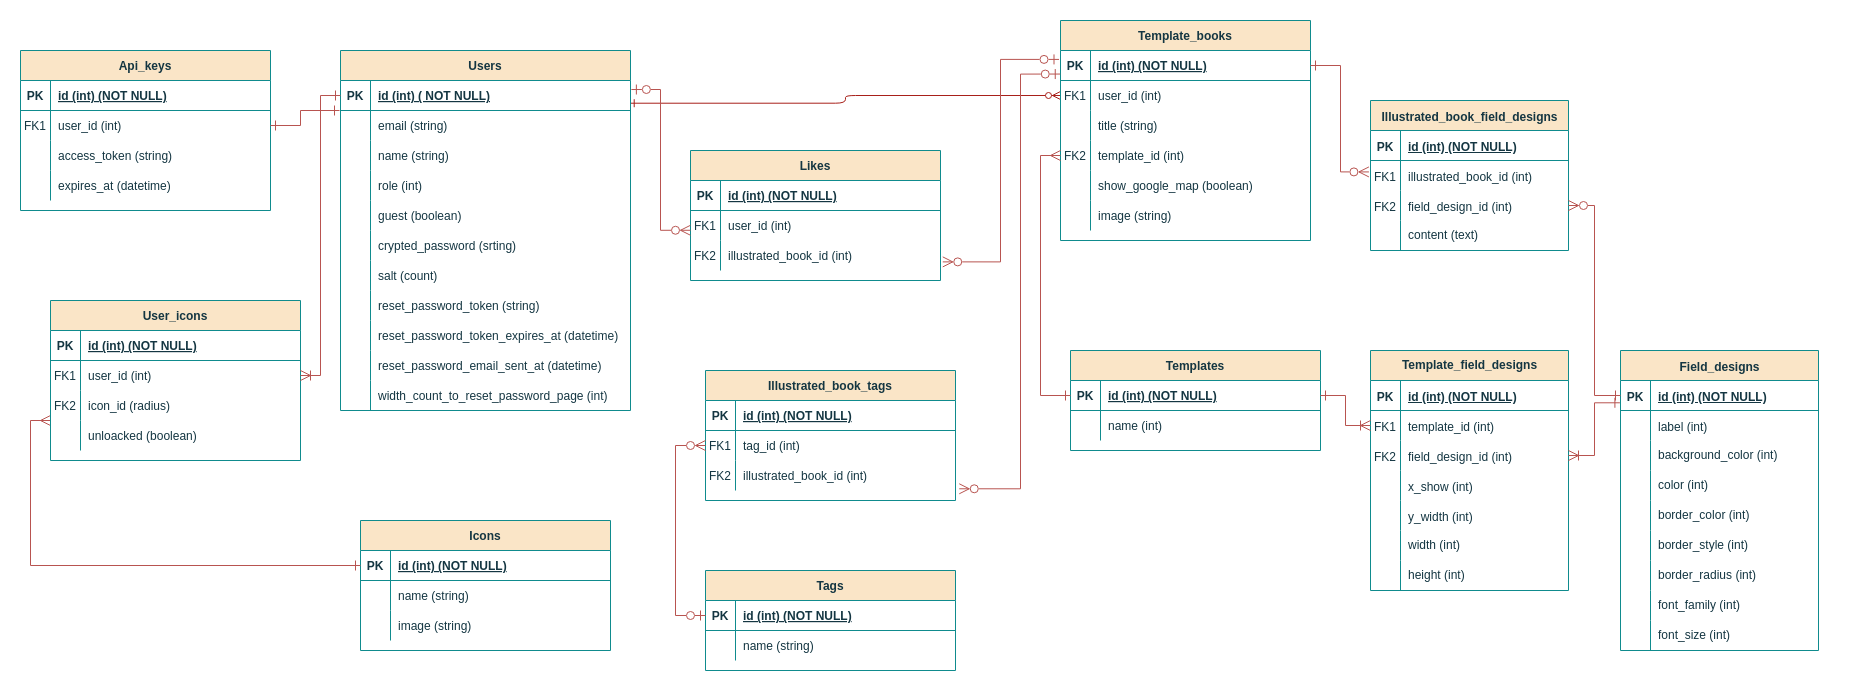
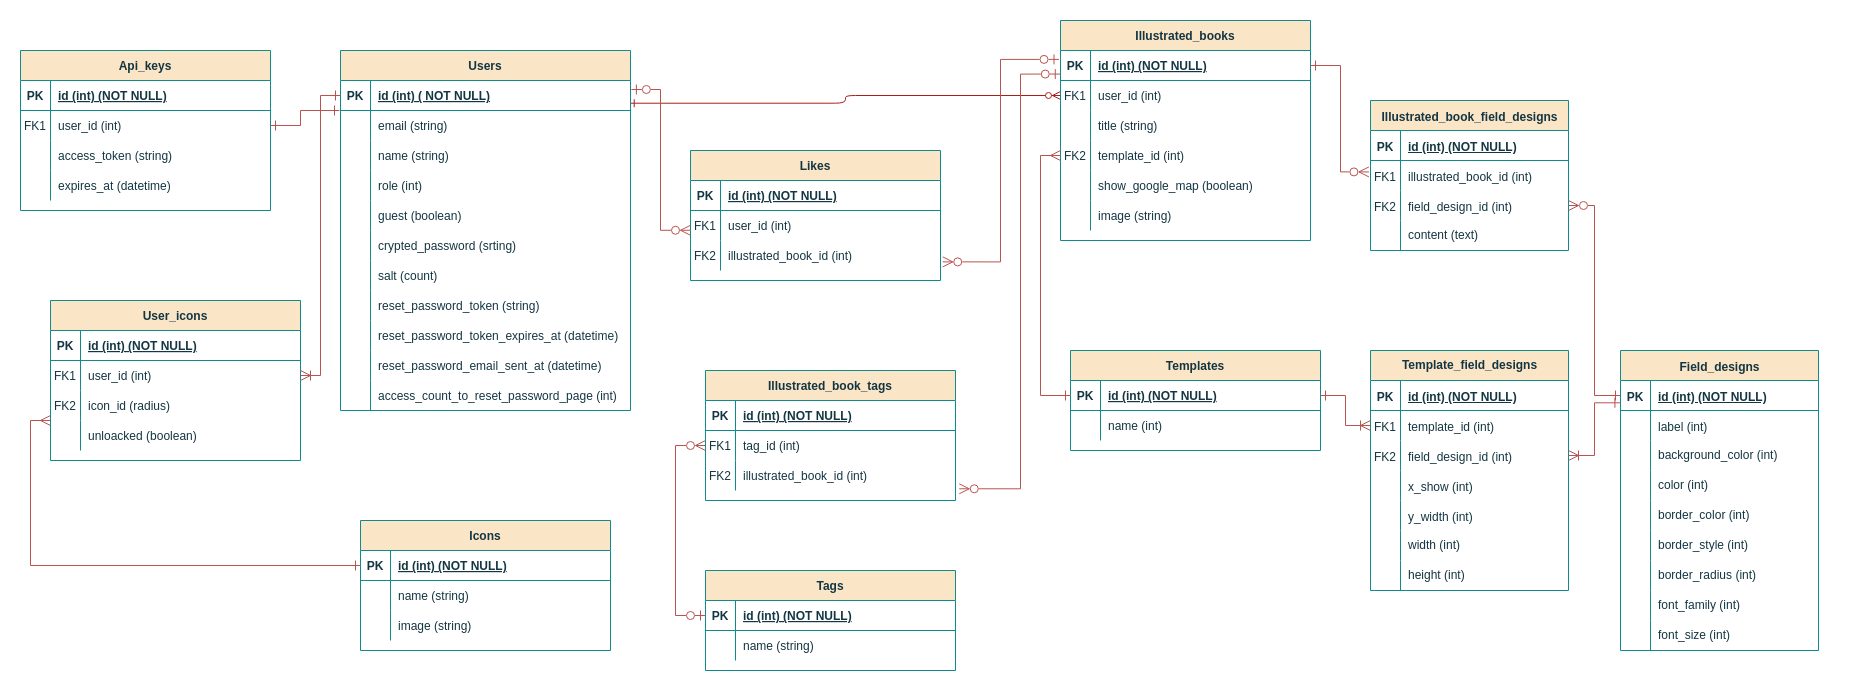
- <mxCell id="3" value="Template_books" style="shape=table;startSize=30;container=1;collapsible=1;childLayout=tableLayout;fixedRows=1;rowLines=0;fontStyle=1;align=center;resizeLast=1;labelBackgroundColor=none;fillColor=#FAE5C7;strokeColor=#0F8B8D;fontColor=#143642;" parent="1" vertex="1"><mxGeometry x="1060" y="20" width="250" height="220" as="geometry" /></mxCell>
+ <mxCell id="3" value="Illustrated_books" style="shape=table;startSize=30;container=1;collapsible=1;childLayout=tableLayout;fixedRows=1;rowLines=0;fontStyle=1;align=center;resizeLast=1;labelBackgroundColor=none;fillColor=#FAE5C7;strokeColor=#0F8B8D;fontColor=#143642;" parent="1" vertex="1"><mxGeometry x="1060" y="20" width="250" height="220" as="geometry" /></mxCell>
- <mxCell id="62" value="width_count_to_reset_password_page (int)" style="shape=partialRectangle;overflow=hidden;connectable=0;fillColor=none;top=0;left=0;bottom=0;right=0;align=left;spacingLeft=6;labelBackgroundColor=none;strokeColor=#0F8B8D;fontColor=#143642;" parent="60" vertex="1"><mxGeometry x="30" width="260" height="30" as="geometry"><mxRectangle width="260" height="30" as="alternateBounds" /></mxGeometry></mxCell>
+ <mxCell id="62" value="access_count_to_reset_password_page (int)" style="shape=partialRectangle;overflow=hidden;connectable=0;fillColor=none;top=0;left=0;bottom=0;right=0;align=left;spacingLeft=6;labelBackgroundColor=none;strokeColor=#0F8B8D;fontColor=#143642;" parent="60" vertex="1"><mxGeometry x="30" width="260" height="30" as="geometry"><mxRectangle width="260" height="30" as="alternateBounds" /></mxGeometry></mxCell>
